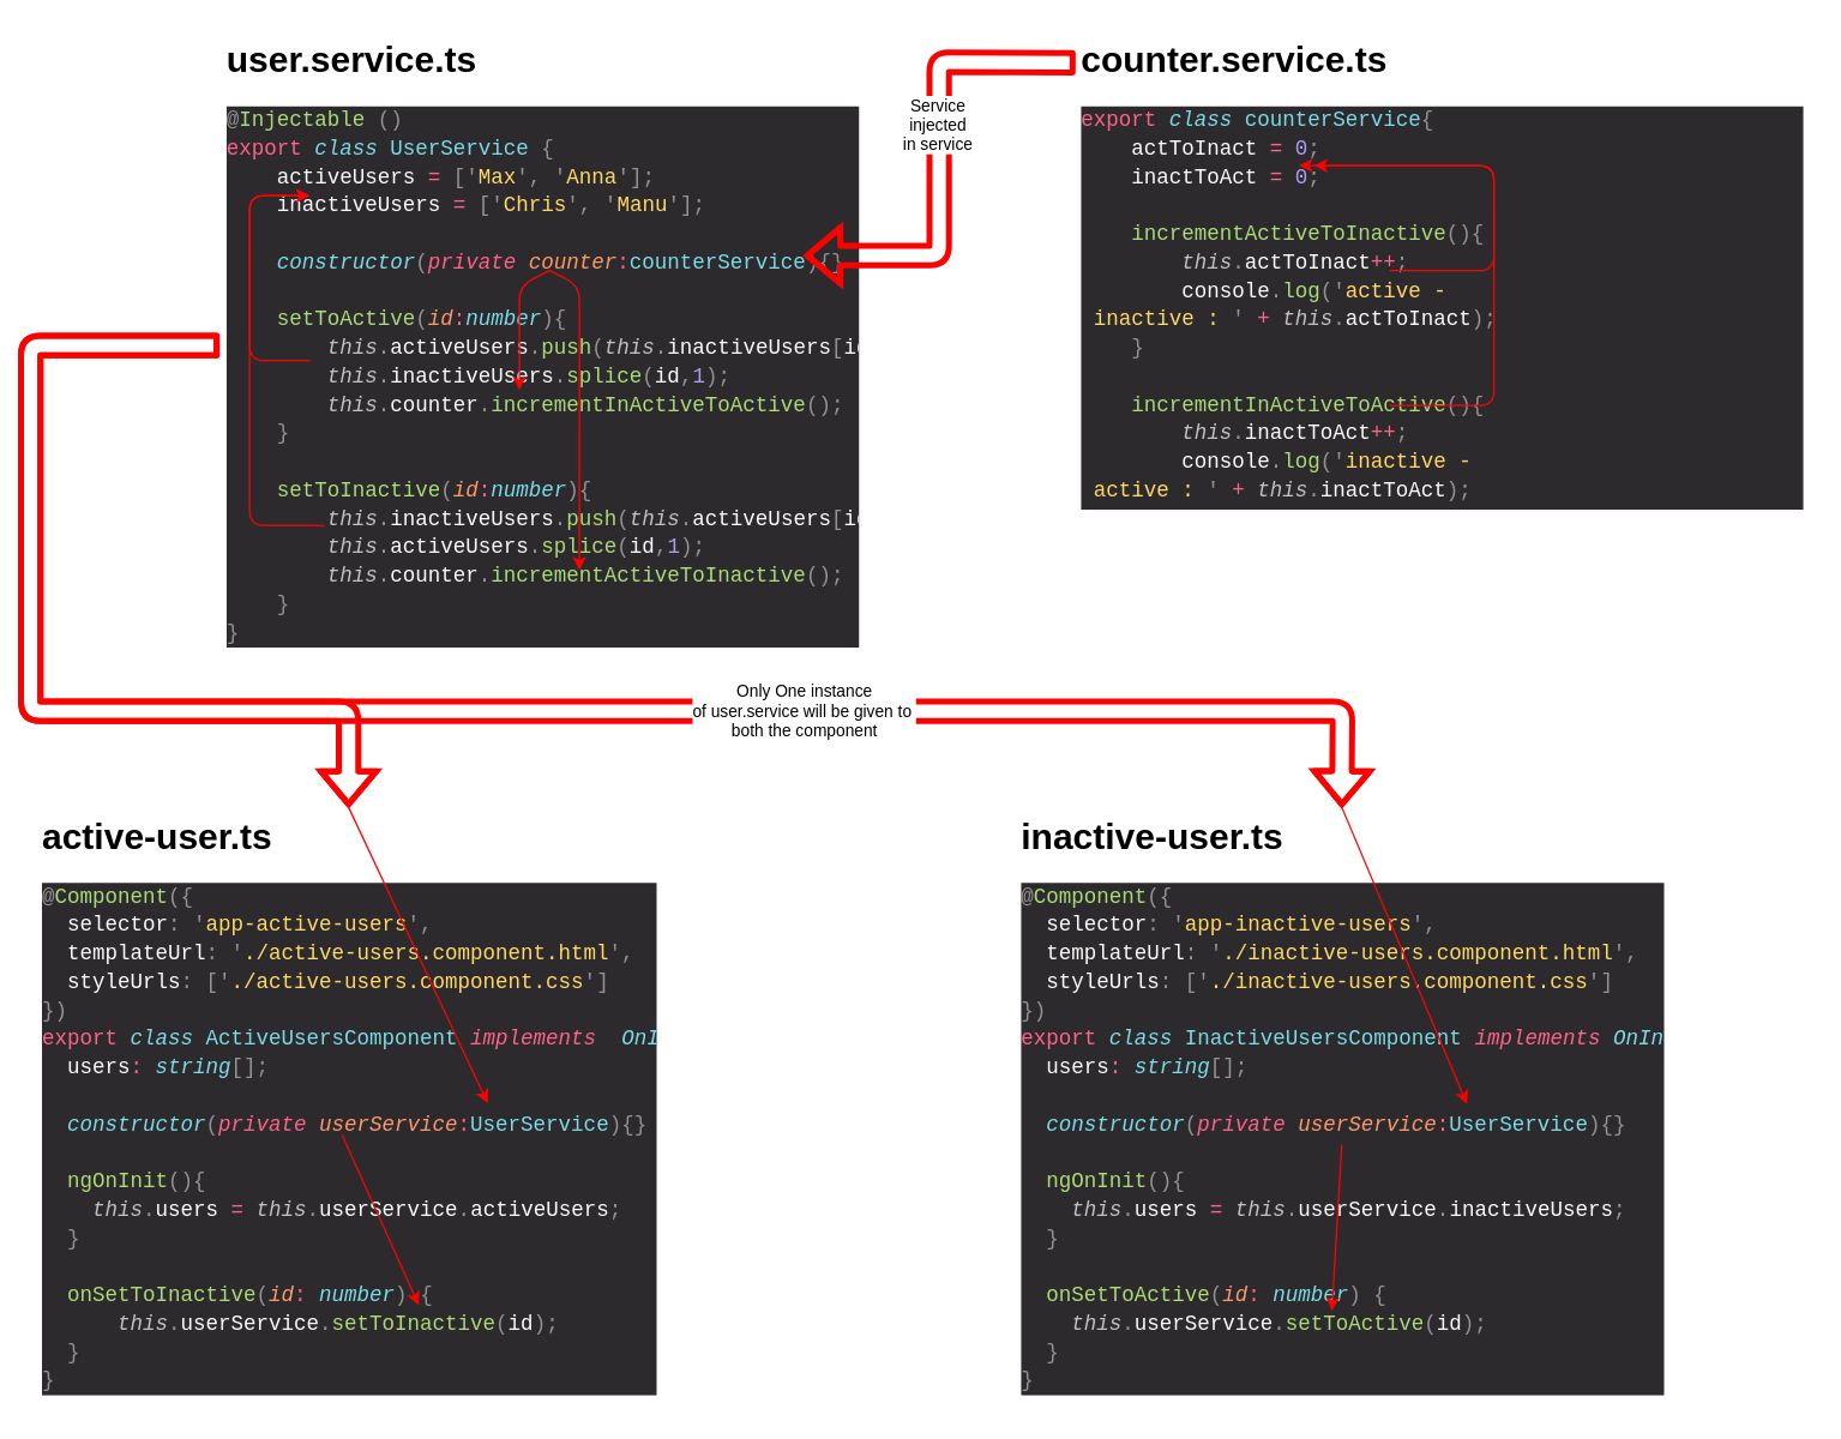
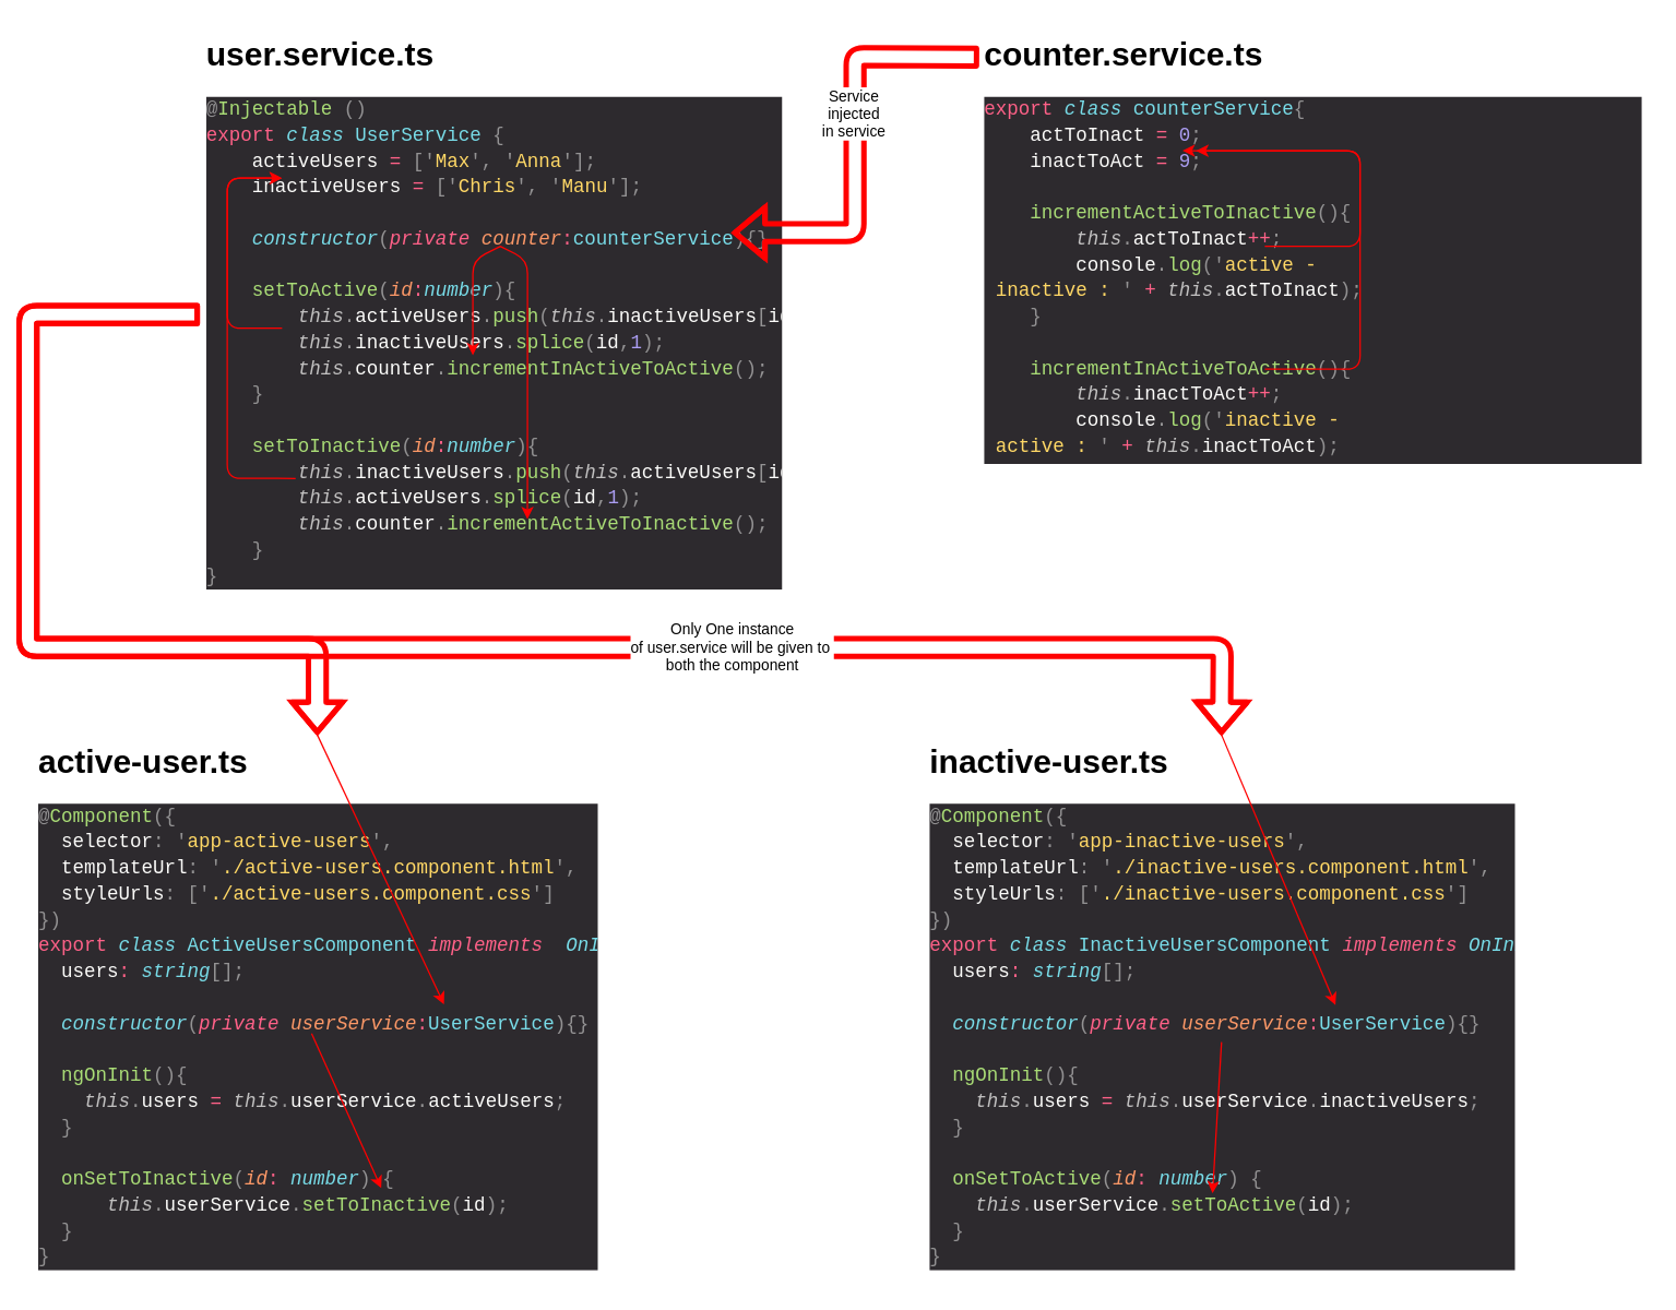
- <mxCell id="2" value="&lt;h1&gt;counter.service.ts&lt;/h1&gt;&lt;div style=&quot;color: rgb(252 , 252 , 250) ; background-color: rgb(45 , 42 , 46) ; font-family: &amp;#34;consolas&amp;#34; , &amp;#34;courier new&amp;#34; , monospace ; font-size: 14px ; line-height: 19px&quot;&gt;&lt;div&gt;&lt;span style=&quot;color: #ff6188&quot;&gt;export&lt;/span&gt;&amp;nbsp;&lt;span style=&quot;color: #78dce8 ; font-style: italic&quot;&gt;class&lt;/span&gt;&amp;nbsp;&lt;span style=&quot;color: #78dce8&quot;&gt;counterService&lt;/span&gt;&lt;span style=&quot;color: #939293&quot;&gt;{&lt;/span&gt;&lt;/div&gt;&lt;div&gt;&amp;nbsp;&amp;nbsp;&amp;nbsp;&amp;nbsp;actToInact&amp;nbsp;&lt;span style=&quot;color: #ff6188&quot;&gt;=&lt;/span&gt;&amp;nbsp;&lt;span style=&quot;color: #ab9df2&quot;&gt;0&lt;/span&gt;&lt;span style=&quot;color: #939293&quot;&gt;;&lt;/span&gt;&lt;/div&gt;&lt;div&gt;&amp;nbsp;&amp;nbsp;&amp;nbsp;&amp;nbsp;inactToAct&amp;nbsp;&lt;span style=&quot;color: #ff6188&quot;&gt;=&lt;/span&gt;&amp;nbsp;&lt;span style=&quot;color: #ab9df2&quot;&gt;0&lt;/span&gt;&lt;span style=&quot;color: #939293&quot;&gt;;&lt;/span&gt;&lt;/div&gt;&lt;br&gt;&lt;div&gt;&amp;nbsp;&amp;nbsp;&amp;nbsp;&amp;nbsp;&lt;span style=&quot;color: #a9dc76&quot;&gt;incrementActiveToInactive&lt;/span&gt;&lt;span style=&quot;color: #939293&quot;&gt;(){&lt;/span&gt;&lt;/div&gt;&lt;div&gt;&amp;nbsp;&amp;nbsp;&amp;nbsp;&amp;nbsp;&amp;nbsp;&amp;nbsp;&amp;nbsp;&amp;nbsp;&lt;span style=&quot;color: #c1c0c0 ; font-style: italic&quot;&gt;this&lt;/span&gt;&lt;span style=&quot;color: #939293&quot;&gt;.&lt;/span&gt;actToInact&lt;span style=&quot;color: #ff6188&quot;&gt;++&lt;/span&gt;&lt;span style=&quot;color: #939293&quot;&gt;;&lt;/span&gt;&lt;/div&gt;&lt;div&gt;&amp;nbsp;&amp;nbsp;&amp;nbsp;&amp;nbsp;&amp;nbsp;&amp;nbsp;&amp;nbsp;&amp;nbsp;console&lt;span style=&quot;color: #939293&quot;&gt;.&lt;/span&gt;&lt;span style=&quot;color: #a9dc76&quot;&gt;log&lt;/span&gt;&lt;span style=&quot;color: #939293&quot;&gt;(&lt;/span&gt;&lt;span style=&quot;color: #939293&quot;&gt;'&lt;/span&gt;&lt;span style=&quot;color: #ffd866&quot;&gt;active&amp;nbsp;-&amp;nbsp;inactive&amp;nbsp;:&amp;nbsp;&lt;/span&gt;&lt;span style=&quot;color: #939293&quot;&gt;'&lt;/span&gt;&amp;nbsp;&lt;span style=&quot;color: #ff6188&quot;&gt;+&lt;/span&gt;&amp;nbsp;&lt;span style=&quot;color: #c1c0c0 ; font-style: italic&quot;&gt;this&lt;/span&gt;&lt;span style=&quot;color: #939293&quot;&gt;.&lt;/span&gt;actToInact&lt;span style=&quot;color: #939293&quot;&gt;);&lt;/span&gt;&lt;/div&gt;&lt;div&gt;&amp;nbsp;&amp;nbsp;&amp;nbsp;&amp;nbsp;&lt;span style=&quot;color: #939293&quot;&gt;}&lt;/span&gt;&lt;/div&gt;&lt;br&gt;&lt;div&gt;&amp;nbsp;&amp;nbsp;&amp;nbsp;&amp;nbsp;&lt;span style=&quot;color: #a9dc76&quot;&gt;incrementInActiveToActive&lt;/span&gt;&lt;span style=&quot;color: #939293&quot;&gt;(){&lt;/span&gt;&lt;/div&gt;&lt;div&gt;&amp;nbsp;&amp;nbsp;&amp;nbsp;&amp;nbsp;&amp;nbsp;&amp;nbsp;&amp;nbsp;&amp;nbsp;&lt;span style=&quot;color: #c1c0c0 ; font-style: italic&quot;&gt;this&lt;/span&gt;&lt;span style=&quot;color: #939293&quot;&gt;.&lt;/span&gt;inactToAct&lt;span style=&quot;color: #ff6188&quot;&gt;++&lt;/span&gt;&lt;span style=&quot;color: #939293&quot;&gt;;&lt;/span&gt;&lt;/div&gt;&lt;div&gt;&amp;nbsp;&amp;nbsp;&amp;nbsp;&amp;nbsp;&amp;nbsp;&amp;nbsp;&amp;nbsp;&amp;nbsp;console&lt;span style=&quot;color: #939293&quot;&gt;.&lt;/span&gt;&lt;span style=&quot;color: #a9dc76&quot;&gt;log&lt;/span&gt;&lt;span style=&quot;color: #939293&quot;&gt;(&lt;/span&gt;&lt;span style=&quot;color: #939293&quot;&gt;'&lt;/span&gt;&lt;span style=&quot;color: #ffd866&quot;&gt;inactive&amp;nbsp;-&amp;nbsp;active&amp;nbsp;:&amp;nbsp;&lt;/span&gt;&lt;span style=&quot;color: #939293&quot;&gt;'&lt;/span&gt;&amp;nbsp;&lt;span style=&quot;color: #ff6188&quot;&gt;+&lt;/span&gt;&amp;nbsp;&lt;span style=&quot;color: #c1c0c0 ; font-style: italic&quot;&gt;this&lt;/span&gt;&lt;span style=&quot;color: #939293&quot;&gt;.&lt;/span&gt;inactToAct&lt;span style=&quot;color: #939293&quot;&gt;);&lt;/span&gt;&lt;/div&gt;&lt;div&gt;&amp;nbsp;&amp;nbsp;&amp;nbsp;&amp;nbsp;&lt;span style=&quot;color: #939293&quot;&gt;}&lt;/span&gt;&lt;/div&gt;&lt;div&gt;&lt;span style=&quot;color: #939293&quot;&gt;}&lt;/span&gt;&lt;/div&gt;&lt;/div&gt;" style="text;html=1;strokeColor=none;fillColor=none;spacing=5;spacingTop=-20;whiteSpace=wrap;overflow=hidden;rounded=0;" vertex="1" parent="1"><mxGeometry x="716" y="20" width="490" height="320" as="geometry" /></mxCell>
+ <mxCell id="2" value="&lt;h1&gt;counter.service.ts&lt;/h1&gt;&lt;div style=&quot;color: rgb(252 , 252 , 250) ; background-color: rgb(45 , 42 , 46) ; font-family: &amp;#34;consolas&amp;#34; , &amp;#34;courier new&amp;#34; , monospace ; font-size: 14px ; line-height: 19px&quot;&gt;&lt;div&gt;&lt;span style=&quot;color: #ff6188&quot;&gt;export&lt;/span&gt;&amp;nbsp;&lt;span style=&quot;color: #78dce8 ; font-style: italic&quot;&gt;class&lt;/span&gt;&amp;nbsp;&lt;span style=&quot;color: #78dce8&quot;&gt;counterService&lt;/span&gt;&lt;span style=&quot;color: #939293&quot;&gt;{&lt;/span&gt;&lt;/div&gt;&lt;div&gt;&amp;nbsp;&amp;nbsp;&amp;nbsp;&amp;nbsp;actToInact&amp;nbsp;&lt;span style=&quot;color: #ff6188&quot;&gt;=&lt;/span&gt;&amp;nbsp;&lt;span style=&quot;color: #ab9df2&quot;&gt;0&lt;/span&gt;&lt;span style=&quot;color: #939293&quot;&gt;;&lt;/span&gt;&lt;/div&gt;&lt;div&gt;&amp;nbsp;&amp;nbsp;&amp;nbsp;&amp;nbsp;inactToAct&amp;nbsp;&lt;span style=&quot;color: #ff6188&quot;&gt;=&lt;/span&gt;&amp;nbsp;&lt;span style=&quot;color: #ab9df2&quot;&gt;9&lt;/span&gt;&lt;span style=&quot;color: #939293&quot;&gt;;&lt;/span&gt;&lt;/div&gt;&lt;br&gt;&lt;div&gt;&amp;nbsp;&amp;nbsp;&amp;nbsp;&amp;nbsp;&lt;span style=&quot;color: #a9dc76&quot;&gt;incrementActiveToInactive&lt;/span&gt;&lt;span style=&quot;color: #939293&quot;&gt;(){&lt;/span&gt;&lt;/div&gt;&lt;div&gt;&amp;nbsp;&amp;nbsp;&amp;nbsp;&amp;nbsp;&amp;nbsp;&amp;nbsp;&amp;nbsp;&amp;nbsp;&lt;span style=&quot;color: #c1c0c0 ; font-style: italic&quot;&gt;this&lt;/span&gt;&lt;span style=&quot;color: #939293&quot;&gt;.&lt;/span&gt;actToInact&lt;span style=&quot;color: #ff6188&quot;&gt;++&lt;/span&gt;&lt;span style=&quot;color: #939293&quot;&gt;;&lt;/span&gt;&lt;/div&gt;&lt;div&gt;&amp;nbsp;&amp;nbsp;&amp;nbsp;&amp;nbsp;&amp;nbsp;&amp;nbsp;&amp;nbsp;&amp;nbsp;console&lt;span style=&quot;color: #939293&quot;&gt;.&lt;/span&gt;&lt;span style=&quot;color: #a9dc76&quot;&gt;log&lt;/span&gt;&lt;span style=&quot;color: #939293&quot;&gt;(&lt;/span&gt;&lt;span style=&quot;color: #939293&quot;&gt;'&lt;/span&gt;&lt;span style=&quot;color: #ffd866&quot;&gt;active&amp;nbsp;-&amp;nbsp;inactive&amp;nbsp;:&amp;nbsp;&lt;/span&gt;&lt;span style=&quot;color: #939293&quot;&gt;'&lt;/span&gt;&amp;nbsp;&lt;span style=&quot;color: #ff6188&quot;&gt;+&lt;/span&gt;&amp;nbsp;&lt;span style=&quot;color: #c1c0c0 ; font-style: italic&quot;&gt;this&lt;/span&gt;&lt;span style=&quot;color: #939293&quot;&gt;.&lt;/span&gt;actToInact&lt;span style=&quot;color: #939293&quot;&gt;);&lt;/span&gt;&lt;/div&gt;&lt;div&gt;&amp;nbsp;&amp;nbsp;&amp;nbsp;&amp;nbsp;&lt;span style=&quot;color: #939293&quot;&gt;}&lt;/span&gt;&lt;/div&gt;&lt;br&gt;&lt;div&gt;&amp;nbsp;&amp;nbsp;&amp;nbsp;&amp;nbsp;&lt;span style=&quot;color: #a9dc76&quot;&gt;incrementInActiveToActive&lt;/span&gt;&lt;span style=&quot;color: #939293&quot;&gt;(){&lt;/span&gt;&lt;/div&gt;&lt;div&gt;&amp;nbsp;&amp;nbsp;&amp;nbsp;&amp;nbsp;&amp;nbsp;&amp;nbsp;&amp;nbsp;&amp;nbsp;&lt;span style=&quot;color: #c1c0c0 ; font-style: italic&quot;&gt;this&lt;/span&gt;&lt;span style=&quot;color: #939293&quot;&gt;.&lt;/span&gt;inactToAct&lt;span style=&quot;color: #ff6188&quot;&gt;++&lt;/span&gt;&lt;span style=&quot;color: #939293&quot;&gt;;&lt;/span&gt;&lt;/div&gt;&lt;div&gt;&amp;nbsp;&amp;nbsp;&amp;nbsp;&amp;nbsp;&amp;nbsp;&amp;nbsp;&amp;nbsp;&amp;nbsp;console&lt;span style=&quot;color: #939293&quot;&gt;.&lt;/span&gt;&lt;span style=&quot;color: #a9dc76&quot;&gt;log&lt;/span&gt;&lt;span style=&quot;color: #939293&quot;&gt;(&lt;/span&gt;&lt;span style=&quot;color: #939293&quot;&gt;'&lt;/span&gt;&lt;span style=&quot;color: #ffd866&quot;&gt;inactive&amp;nbsp;-&amp;nbsp;active&amp;nbsp;:&amp;nbsp;&lt;/span&gt;&lt;span style=&quot;color: #939293&quot;&gt;'&lt;/span&gt;&amp;nbsp;&lt;span style=&quot;color: #ff6188&quot;&gt;+&lt;/span&gt;&amp;nbsp;&lt;span style=&quot;color: #c1c0c0 ; font-style: italic&quot;&gt;this&lt;/span&gt;&lt;span style=&quot;color: #939293&quot;&gt;.&lt;/span&gt;inactToAct&lt;span style=&quot;color: #939293&quot;&gt;);&lt;/span&gt;&lt;/div&gt;&lt;div&gt;&amp;nbsp;&amp;nbsp;&amp;nbsp;&amp;nbsp;&lt;span style=&quot;color: #939293&quot;&gt;}&lt;/span&gt;&lt;/div&gt;&lt;div&gt;&lt;span style=&quot;color: #939293&quot;&gt;}&lt;/span&gt;&lt;/div&gt;&lt;/div&gt;" style="text;html=1;strokeColor=none;fillColor=none;spacing=5;spacingTop=-20;whiteSpace=wrap;overflow=hidden;rounded=0;" vertex="1" parent="1"><mxGeometry x="716" y="20" width="490" height="320" as="geometry" /></mxCell>
